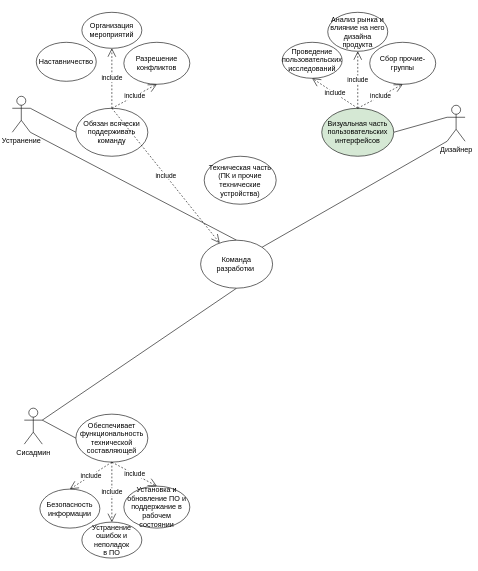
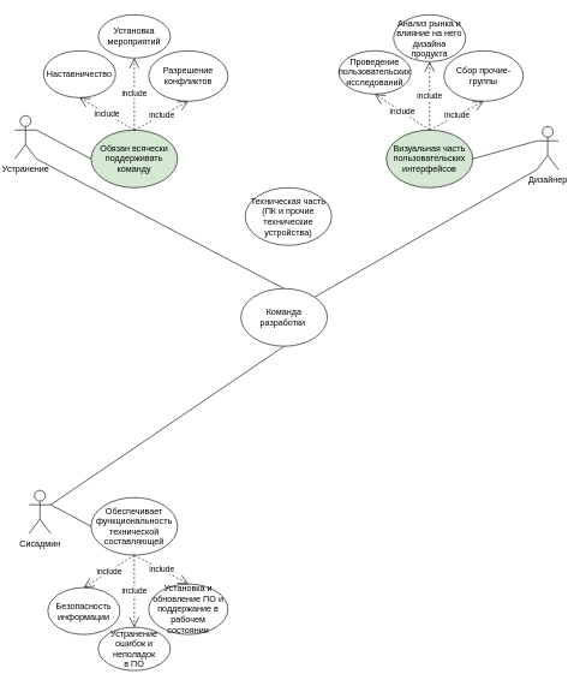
- <mxCell id="28" value="Организация мероприятий" style="ellipse;whiteSpace=wrap;html=1;" vertex="1" parent="1"><mxGeometry x="136" width="100" height="60" as="geometry" y="20" /></mxCell>
+ <mxCell id="28" value="Установка мероприятий" style="ellipse;whiteSpace=wrap;html=1;" vertex="1" parent="1"><mxGeometry x="136" width="100" height="60" as="geometry" y="20" /></mxCell>
- <mxCell id="25" value="Обязан всячески поддерживать команду" style="ellipse;whiteSpace=wrap;html=1;" vertex="1" parent="1"><mxGeometry x="126" y="180" width="120" height="80" as="geometry" /></mxCell>
+ <mxCell id="25" value="Обязан всячески поддерживать команду" style="ellipse;whiteSpace=wrap;html=1;fillColor=#d5e8d4;" vertex="1" parent="1"><mxGeometry x="126" y="180" width="120" height="80" as="geometry" /></mxCell>
- <mxCell id="29" value="include" style="endArrow=open;endSize=12;dashed=1;html=1;exitX=0.5;exitY=0;exitDx=0;exitDy=0;" edge="1" source="25" target="33" parent="1"><mxGeometry width="160" relative="1" as="geometry"><mxPoint x="216" y="250" as="sourcePoint" /><mxPoint x="376" y="250" as="targetPoint" /></mxGeometry></mxCell>
+ <mxCell id="29" value="include" style="endArrow=open;endSize=12;dashed=1;html=1;entryX=0.5;entryY=1;entryDx=0;entryDy=0;exitX=0.5;exitY=0;exitDx=0;exitDy=0;" edge="1" source="25" target="26" parent="1"><mxGeometry width="160" relative="1" as="geometry"><mxPoint x="216" y="250" as="sourcePoint" /><mxPoint x="376" y="250" as="targetPoint" /></mxGeometry></mxCell>
